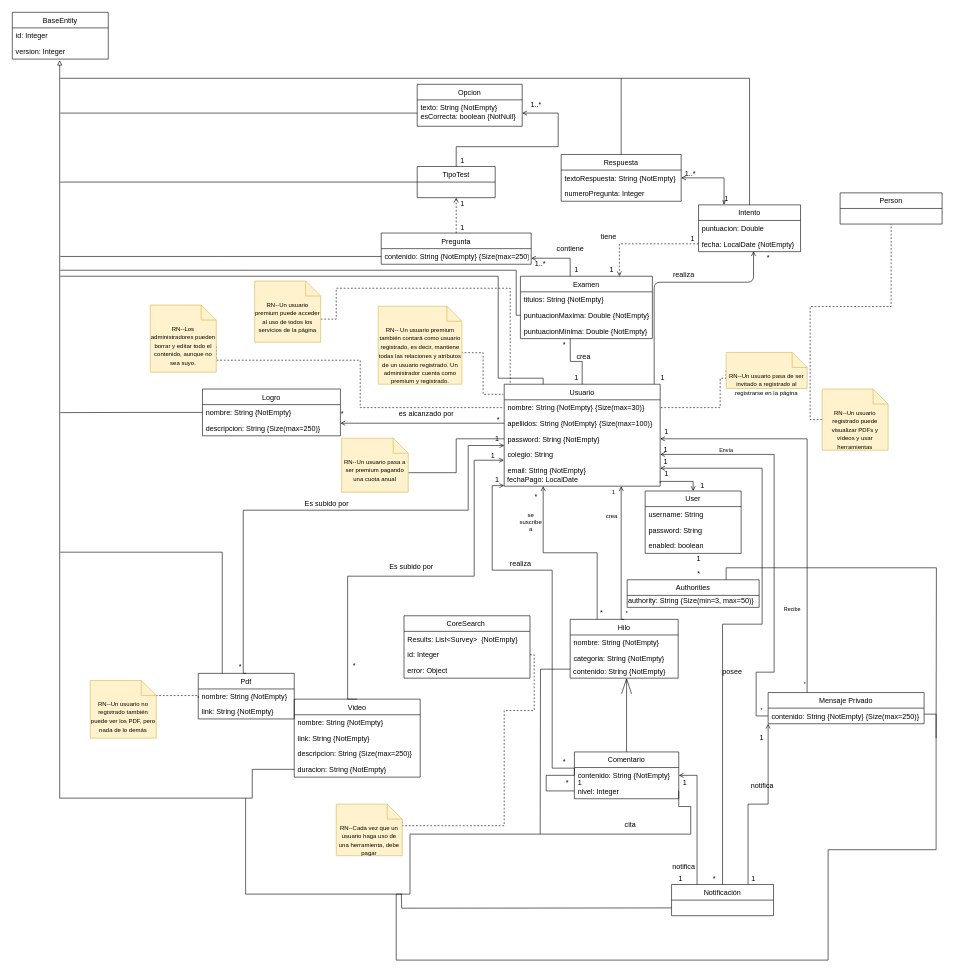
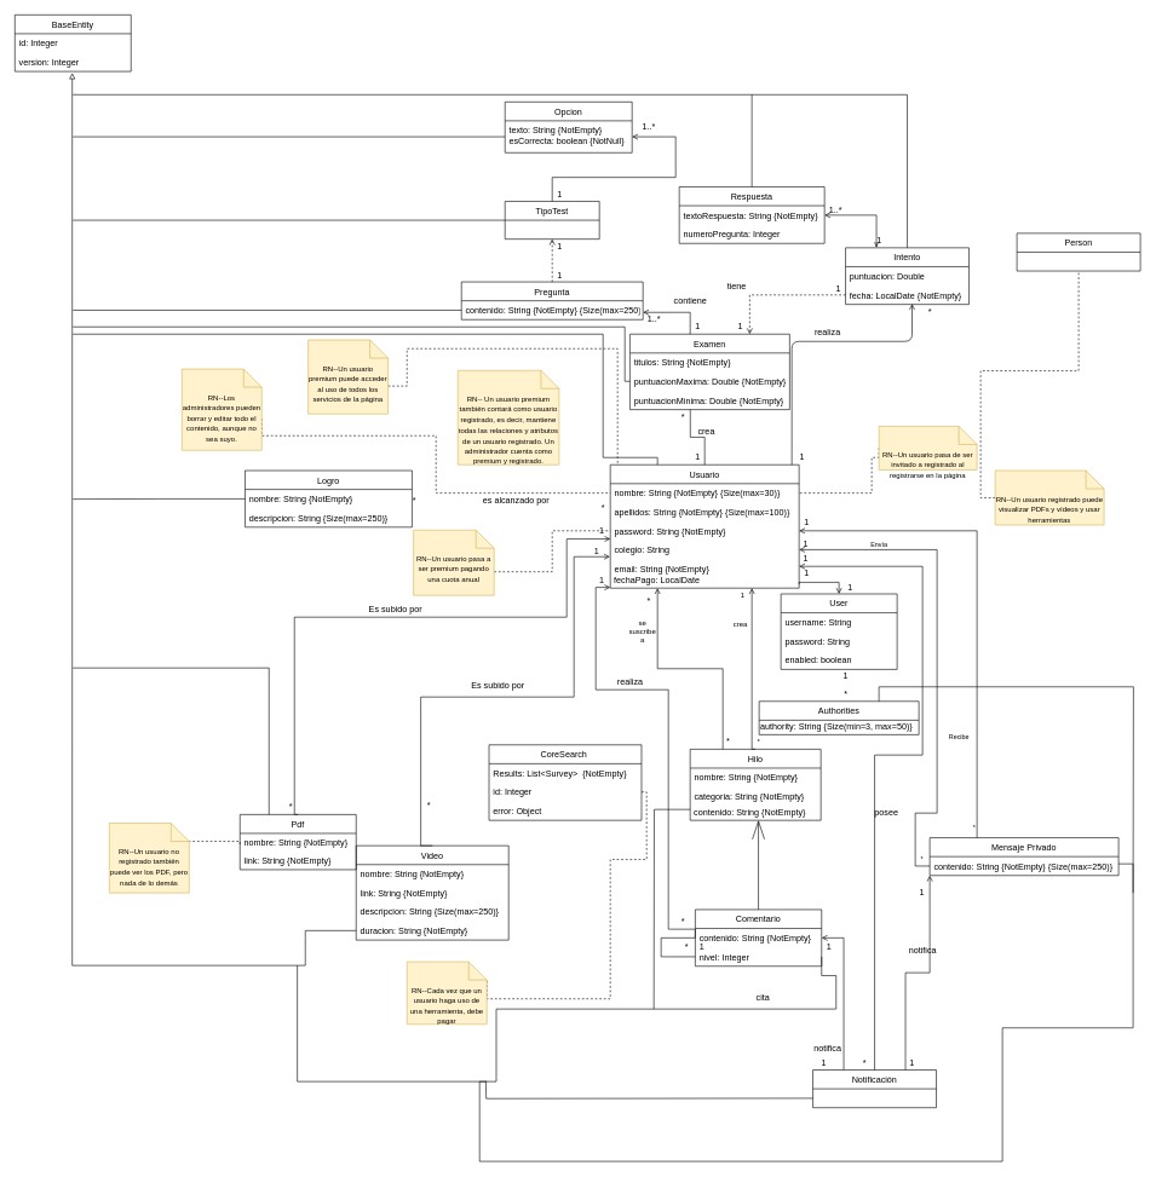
- <mxCell id="91" style="edgeStyle=orthogonalEdgeStyle;rounded=0;orthogonalLoop=1;jettySize=auto;html=1;exitX=0;exitY=0;exitDx=90;exitDy=77.5;exitPerimeter=0;entryX=-0.006;entryY=0.099;entryDx=0;entryDy=0;entryPerimeter=0;dashed=1;endArrow=none;endFill=0;" parent="1" source="92" target="4" edge="1"><mxGeometry relative="1" as="geometry" /></mxCell>
- <mxCell id="119" value="&lt;font style=&quot;font-size: 10px&quot;&gt;RN--Un usuario registrado puede visualizar PDFs y vídeos y usar herramientas&lt;/font&gt;" style="shape=note2;boundedLbl=1;whiteSpace=wrap;html=1;size=25;verticalAlign=top;align=center;fillColor=#fff2cc;strokeColor=#d6b656;" parent="1" vertex="1"><mxGeometry x="1370" y="648" width="110" height="102" as="geometry" /></mxCell>
+ <mxCell id="119" value="&lt;font style=&quot;font-size: 10px&quot;&gt;RN--Un usuario registrado puede visualizar PDFs y vídeos y usar herramientas&lt;/font&gt;" style="shape=note2;boundedLbl=1;whiteSpace=wrap;html=1;size=25;verticalAlign=top;align=center;fillColor=#fff2cc;strokeColor=#d6b656;" parent="1" vertex="1"><mxGeometry x="1370" y="648" width="150" height="75" as="geometry" /></mxCell>
- <mxCell id="45" style="edgeStyle=orthogonalEdgeStyle;rounded=0;orthogonalLoop=1;jettySize=auto;html=1;entryX=0;entryY=0.5;entryDx=0;entryDy=0;startArrow=open;startFill=0;endArrow=none;endFill=0;" parent="1" source="46" target="6" edge="1"><mxGeometry relative="1" as="geometry"><Array as="points"><mxPoint x="590" y="705" /><mxPoint x="590" y="705" /></Array></mxGeometry></mxCell>
- <mxCell id="89" style="edgeStyle=orthogonalEdgeStyle;rounded=0;orthogonalLoop=1;jettySize=auto;html=1;exitX=0;exitY=0;exitDx=111;exitDy=57.5;exitPerimeter=0;entryX=0;entryY=0.5;entryDx=0;entryDy=0;dashed=0;startArrow=none;startFill=0;endArrow=none;endFill=0;" parent="1" source="90" target="7" edge="1"><mxGeometry relative="1" as="geometry" /></mxCell>
+ <mxCell id="89" style="edgeStyle=orthogonalEdgeStyle;rounded=0;orthogonalLoop=1;jettySize=auto;html=1;exitX=0;exitY=0;exitDx=111;exitDy=57.5;exitPerimeter=0;entryX=0;entryY=0.5;entryDx=0;entryDy=0;dashed=1;startArrow=none;startFill=0;endArrow=none;endFill=0;" parent="1" source="90" target="7" edge="1"><mxGeometry relative="1" as="geometry" /></mxCell>
- <mxCell id="115" value="&lt;font style=&quot;font-size: 10px&quot;&gt;RN--Cada vez que un usuario haga uso de una herramienta, debe pagar&lt;/font&gt;" style="shape=note2;boundedLbl=1;whiteSpace=wrap;html=1;size=25;verticalAlign=top;align=center;fillColor=#fff2cc;strokeColor=#d6b656;" parent="1" vertex="1"><mxGeometry x="560" y="1340" width="110" height="86" as="geometry" /></mxCell>
+ <mxCell id="115" value="&lt;font style=&quot;font-size: 10px&quot;&gt;RN--Cada vez que un usuario haga uso de una herramienta, debe pagar&lt;/font&gt;" style="shape=note2;boundedLbl=1;whiteSpace=wrap;html=1;size=25;verticalAlign=top;align=center;fillColor=#fff2cc;strokeColor=#d6b656;" parent="1" vertex="1"><mxGeometry x="560" y="1325" width="110" height="86" as="geometry" /></mxCell>
